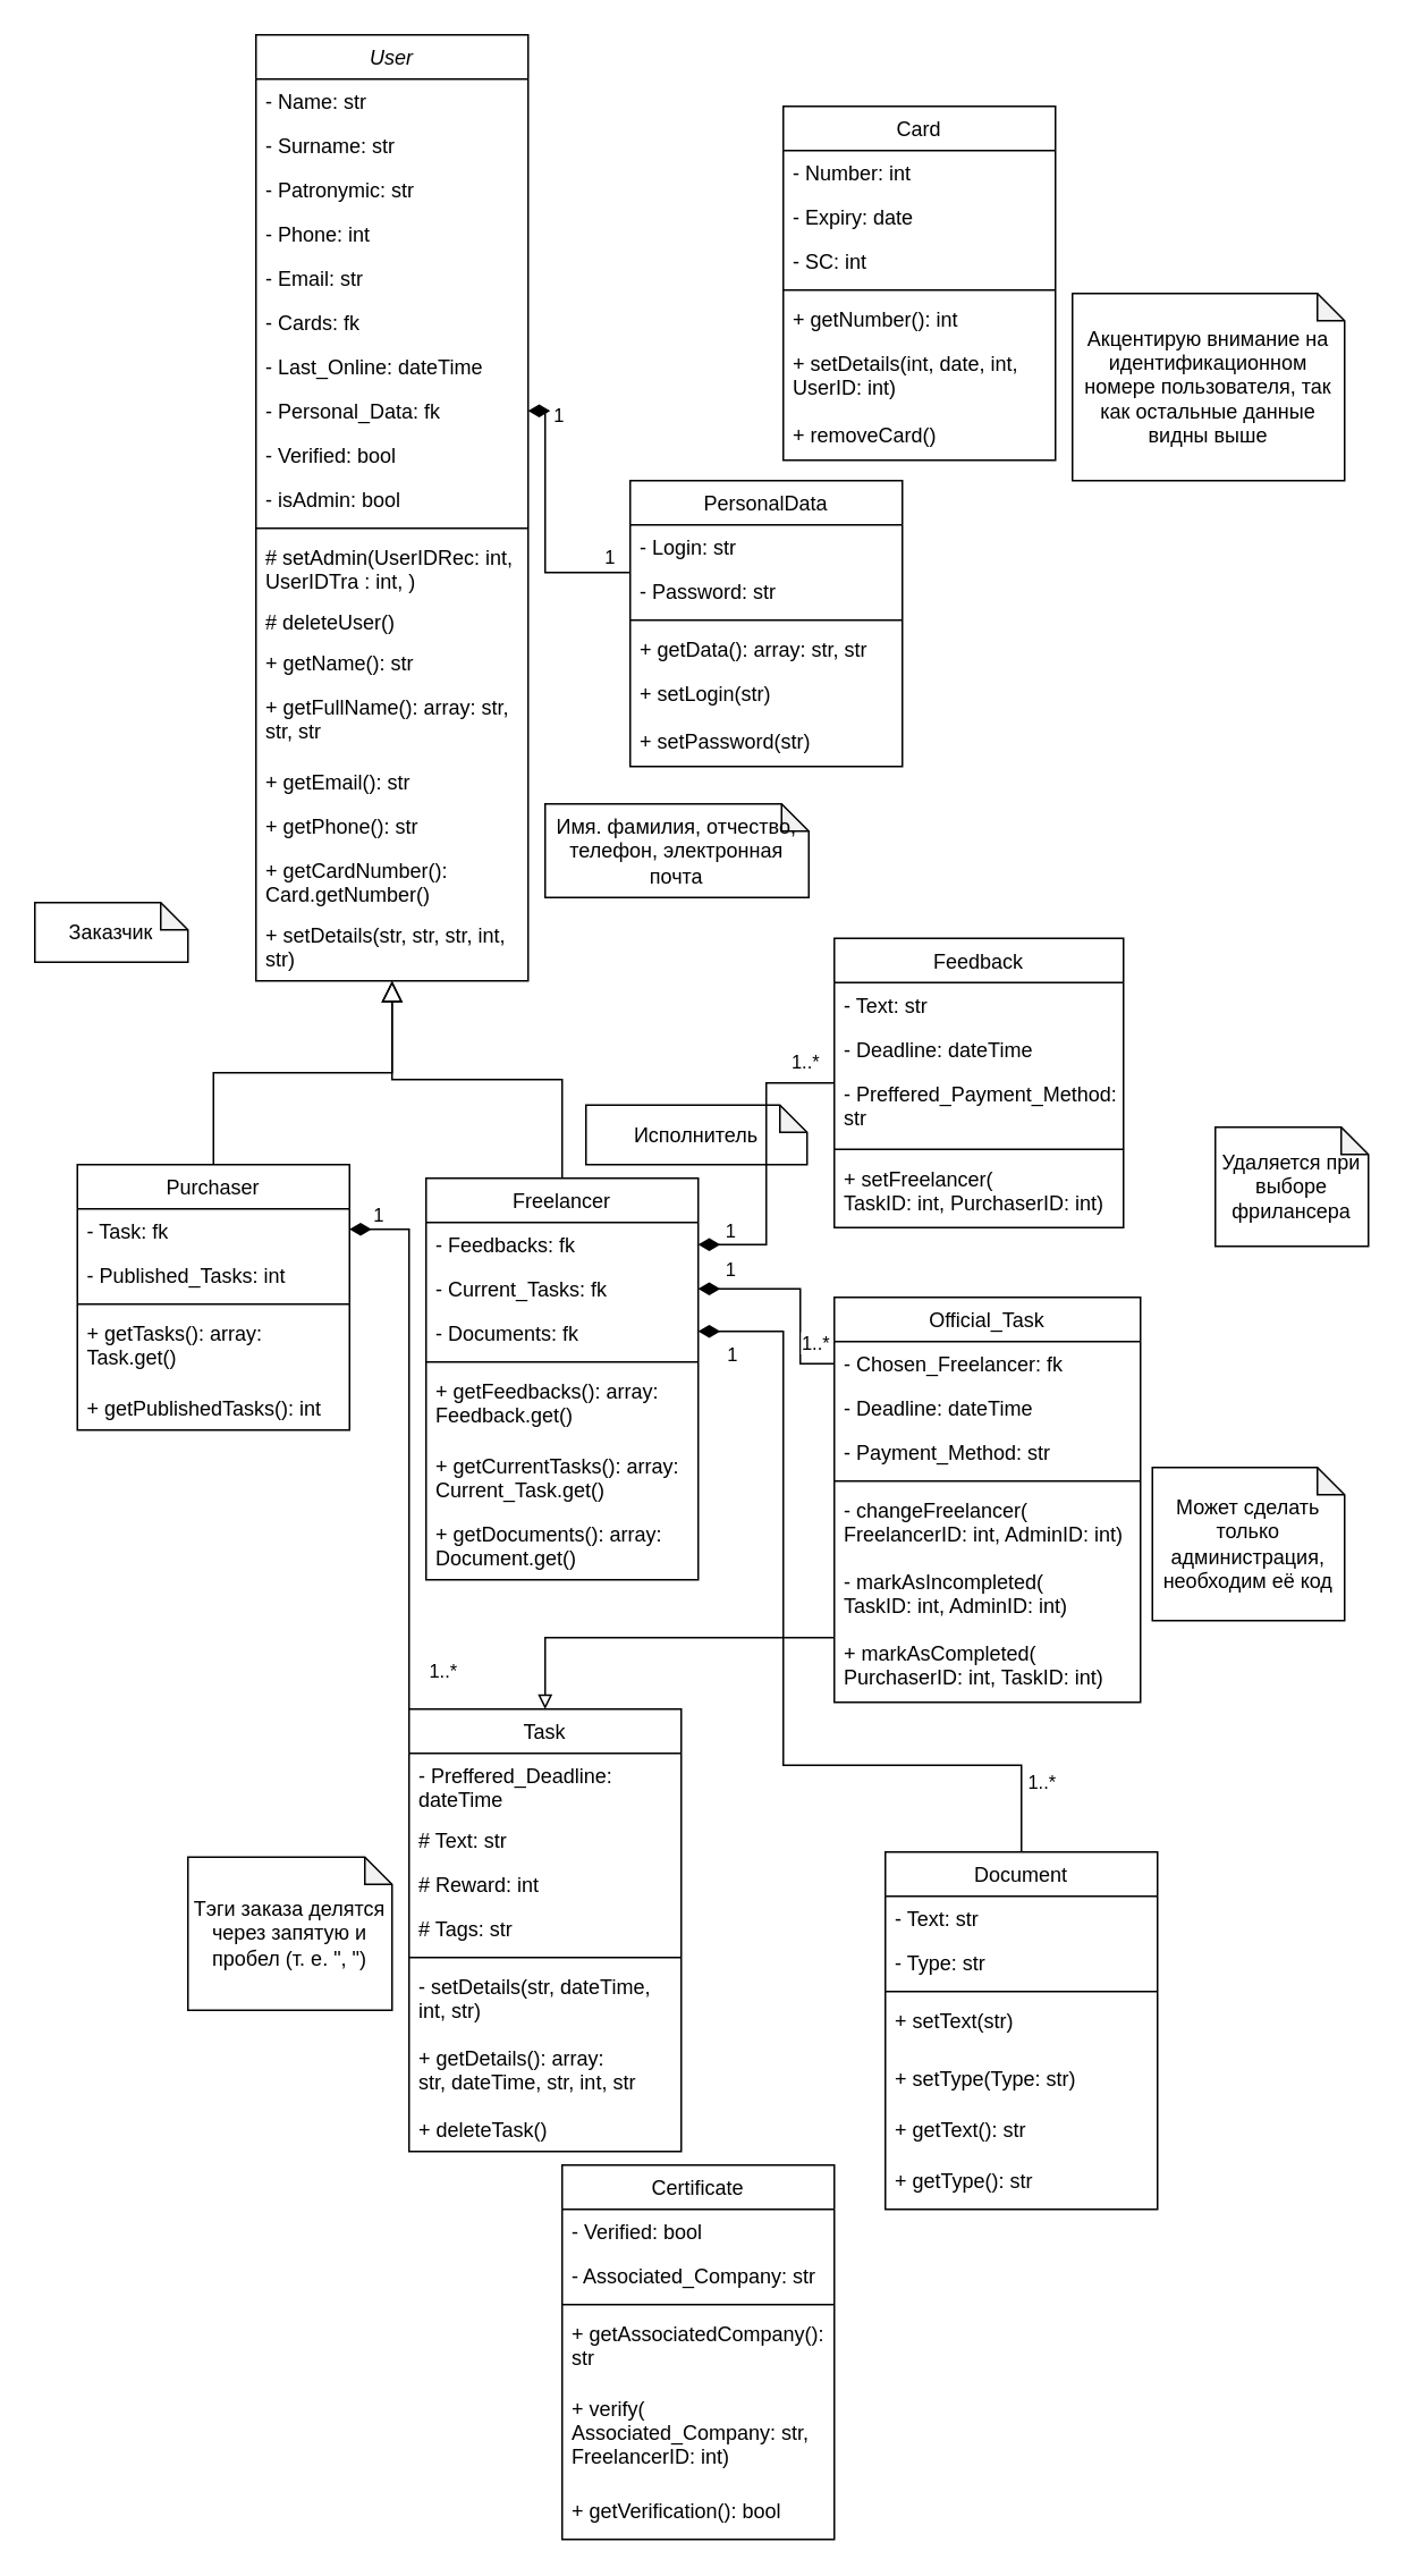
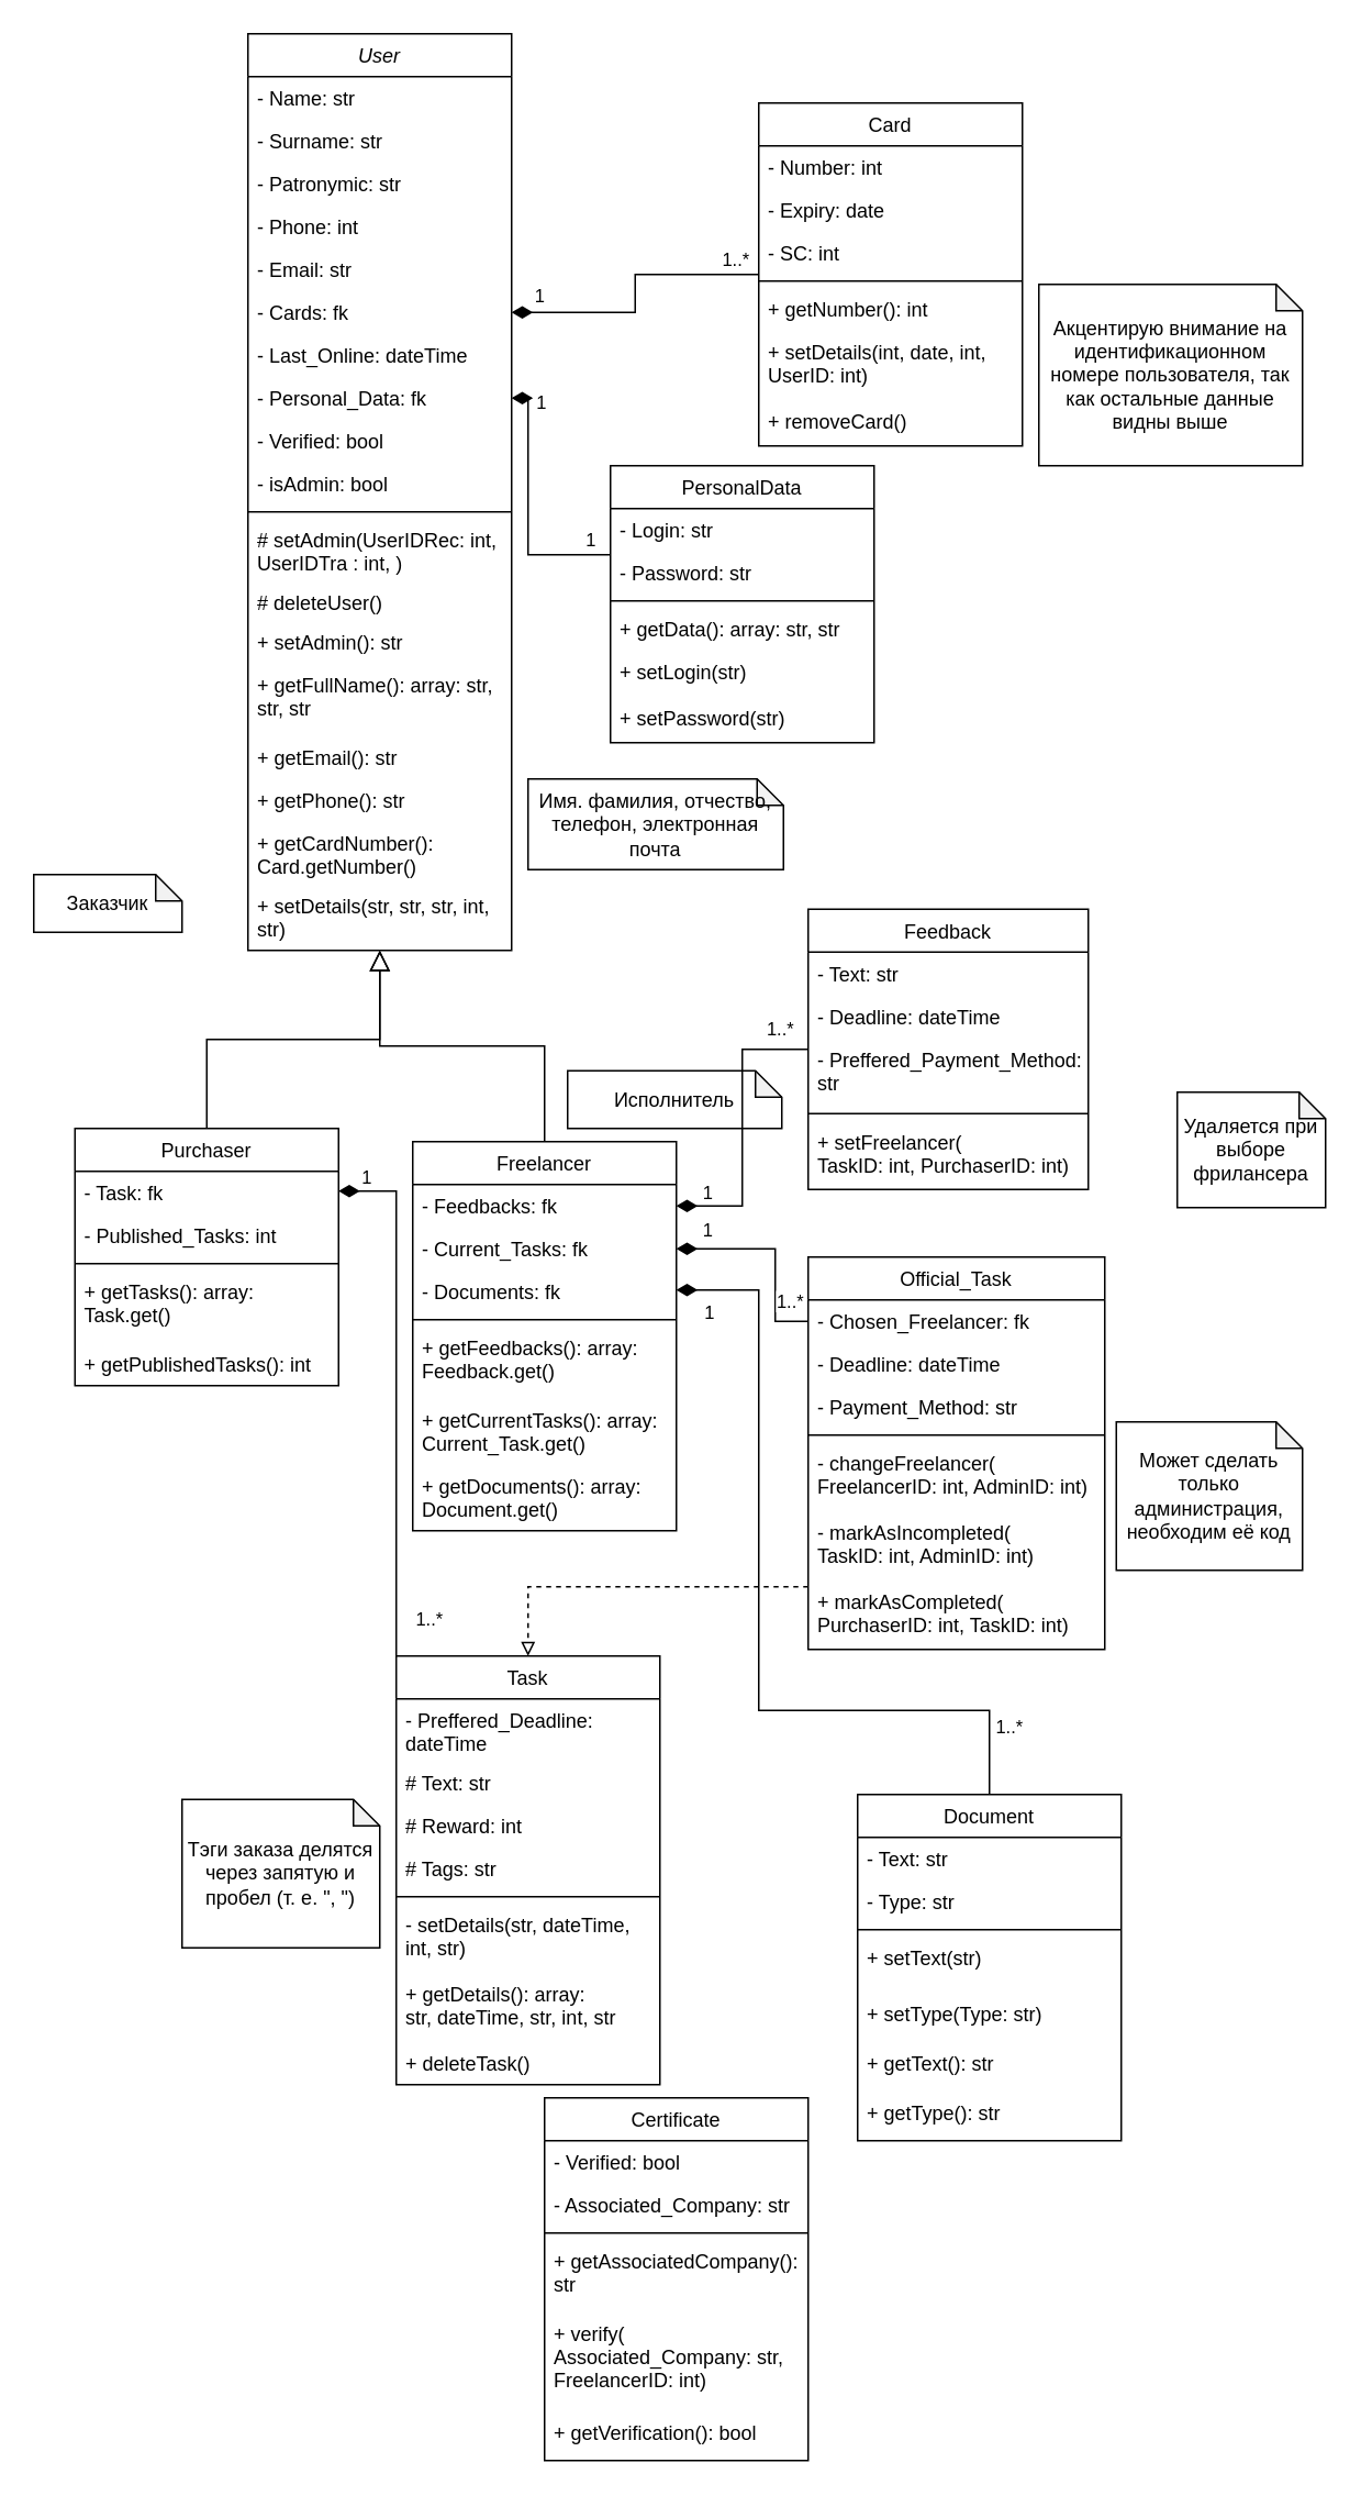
+ <mxCell id="48" style="edgeStyle=orthogonalEdgeStyle;rounded=0;orthogonalLoop=1;jettySize=auto;html=1;endArrow=diamondThin;endFill=1;endSize=10;" parent="1" source="38" target="8" edge="1"><mxGeometry relative="1" as="geometry" /></mxCell>
+ <mxCell id="49" value="1" style="edgeLabel;html=1;align=center;verticalAlign=middle;resizable=0;points=[];" vertex="1" connectable="0" parent="48"><mxGeometry x="0.699" y="-1" relative="1" as="geometry"><mxPoint x="-10" y="-10" as="offset" /></mxGeometry></mxCell>
+ <mxCell id="50" value="1..*" style="edgeLabel;html=1;align=center;verticalAlign=middle;resizable=0;points=[];" vertex="1" connectable="0" parent="48"><mxGeometry x="-0.827" relative="1" as="geometry"><mxPoint y="-10" as="offset" /></mxGeometry></mxCell>
- <mxCell id="16" value="+ getName(): str" style="text;align=left;verticalAlign=top;spacingLeft=4;spacingRight=4;overflow=hidden;rotatable=0;points=[[0,0.5],[1,0.5]];portConstraint=eastwest;" parent="2" vertex="1"><mxGeometry y="356" width="160" height="26" as="geometry" /></mxCell>
+ <mxCell id="16" value="+ setAdmin(): str" style="text;align=left;verticalAlign=top;spacingLeft=4;spacingRight=4;overflow=hidden;rotatable=0;points=[[0,0.5],[1,0.5]];portConstraint=eastwest;" parent="2" vertex="1"><mxGeometry y="356" width="160" height="26" as="geometry" /></mxCell>
- <mxCell id="72" style="edgeStyle=orthogonalEdgeStyle;rounded=0;orthogonalLoop=1;jettySize=auto;html=1;endArrow=block;endFill=0;" parent="1" source="73" target="63" edge="1"><mxGeometry relative="1" as="geometry"><Array as="points"><mxPoint x="320" y="962" /></Array></mxGeometry></mxCell>
+ <mxCell id="72" style="edgeStyle=orthogonalEdgeStyle;rounded=0;orthogonalLoop=1;jettySize=auto;html=1;endArrow=block;endFill=0;dashed=1;" parent="1" source="73" target="63" edge="1"><mxGeometry relative="1" as="geometry"><Array as="points"><mxPoint x="320" y="962" /></Array></mxGeometry></mxCell>
